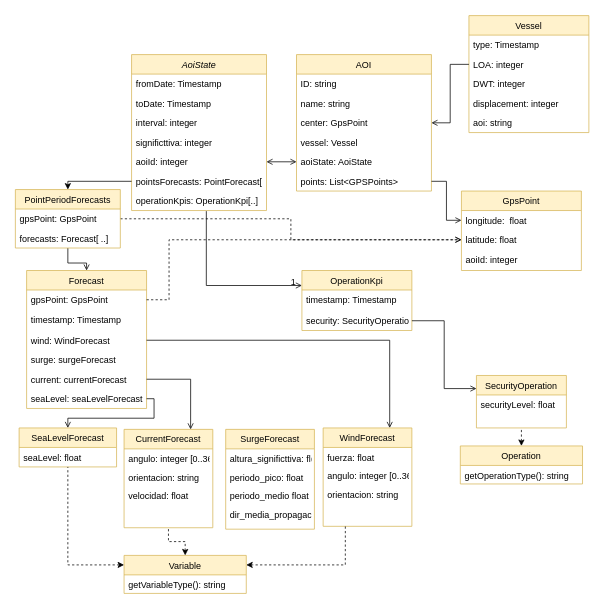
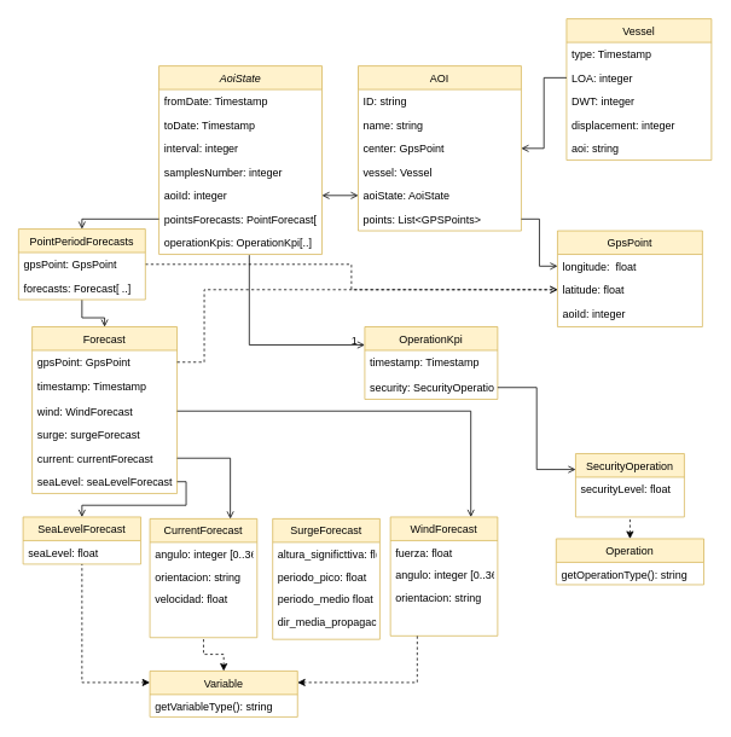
- <mxCell id="6" value="significttiva: integer" style="text;align=left;verticalAlign=top;spacingLeft=4;spacingRight=4;overflow=hidden;rotatable=0;points=[[0,0.5],[1,0.5]];portConstraint=eastwest;rounded=0;shadow=0;html=0;" parent="2" vertex="1"><mxGeometry y="104" width="180" height="26" as="geometry" /></mxCell>
+ <mxCell id="6" value="samplesNumber: integer" style="text;align=left;verticalAlign=top;spacingLeft=4;spacingRight=4;overflow=hidden;rotatable=0;points=[[0,0.5],[1,0.5]];portConstraint=eastwest;rounded=0;shadow=0;html=0;" parent="2" vertex="1"><mxGeometry y="104" width="180" height="26" as="geometry" /></mxCell>
- <mxCell id="21" value="" style="endArrow=classic;shadow=0;strokeWidth=1;rounded=0;endFill=1;elbow=vertical;edgeStyle=orthogonalEdgeStyle;entryX=0.5;entryY=0;entryDx=0;entryDy=0;" parent="1" source="8" target="74" edge="1"><mxGeometry x="0.5" y="41" relative="1" as="geometry"><mxPoint x="344.64" y="340.612" as="sourcePoint" /><mxPoint x="255" y="427" as="targetPoint" /><mxPoint x="-40" y="32" as="offset" /></mxGeometry></mxCell>
+ <mxCell id="21" value="" style="endArrow=open;shadow=0;strokeWidth=1;rounded=0;endFill=1;elbow=vertical;edgeStyle=orthogonalEdgeStyle;entryX=0.5;entryY=0;entryDx=0;entryDy=0;" parent="1" source="8" target="74" edge="1"><mxGeometry x="0.5" y="41" relative="1" as="geometry"><mxPoint x="344.64" y="340.612" as="sourcePoint" /><mxPoint x="255" y="427" as="targetPoint" /><mxPoint x="-40" y="32" as="offset" /></mxGeometry></mxCell>
